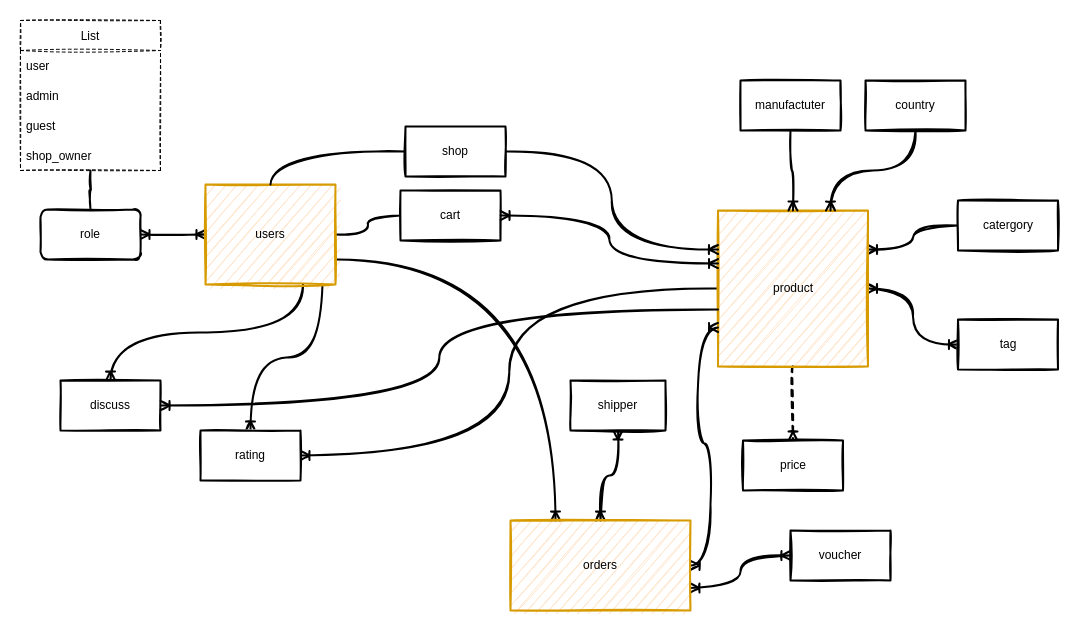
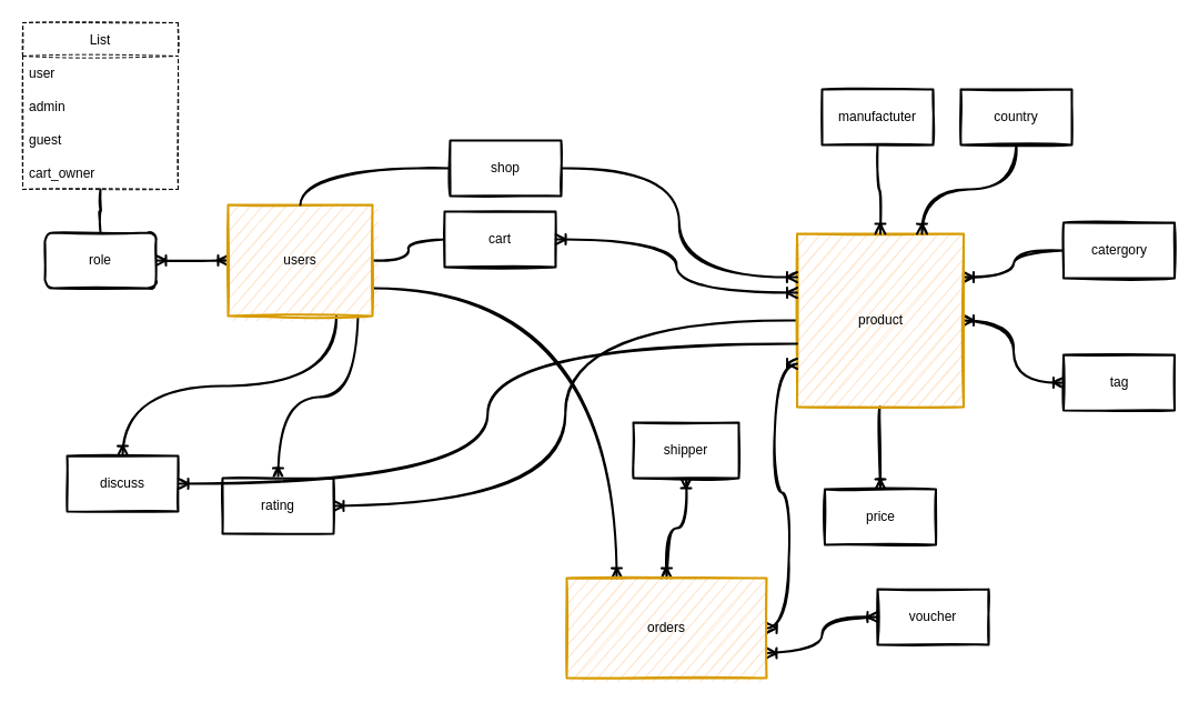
- <mxCell id="40" value="shop_owner" style="text;strokeColor=none;fillColor=none;align=left;verticalAlign=middle;spacingLeft=4;spacingRight=4;overflow=hidden;points=[[0,0.5],[1,0.5]];portConstraint=eastwest;rotatable=0;dashed=1;sketch=1;" parent="36" vertex="1"><mxGeometry y="120" width="140" height="30" as="geometry" /></mxCell>
+ <mxCell id="40" value="cart_owner" style="text;strokeColor=none;fillColor=none;align=left;verticalAlign=middle;spacingLeft=4;spacingRight=4;overflow=hidden;points=[[0,0.5],[1,0.5]];portConstraint=eastwest;rotatable=0;dashed=1;sketch=1;" parent="36" vertex="1"><mxGeometry y="120" width="140" height="30" as="geometry" /></mxCell>
- <mxCell id="30" value="discuss" style="rounded=0;whiteSpace=wrap;html=1;strokeWidth=2;sketch=1;" parent="1" vertex="1"><mxGeometry x="60" y="380" width="100" height="50" as="geometry" /></mxCell>
+ <mxCell id="30" value="discuss" style="rounded=0;whiteSpace=wrap;html=1;strokeWidth=2;sketch=1;" parent="1" vertex="1"><mxGeometry x="60" y="410" width="100" height="50" as="geometry" /></mxCell>
- <mxCell id="2" style="edgeStyle=orthogonalEdgeStyle;jumpStyle=gap;orthogonalLoop=1;jettySize=auto;html=1;exitX=0.5;exitY=1;exitDx=0;exitDy=0;entryX=0.5;entryY=0;entryDx=0;entryDy=0;endArrow=ERoneToMany;endFill=0;strokeWidth=2;sketch=1;curved=1;dashed=1;" parent="1" source="8" target="15" edge="1"><mxGeometry relative="1" as="geometry" /></mxCell>
+ <mxCell id="2" style="edgeStyle=orthogonalEdgeStyle;jumpStyle=gap;orthogonalLoop=1;jettySize=auto;html=1;exitX=0.5;exitY=1;exitDx=0;exitDy=0;entryX=0.5;entryY=0;entryDx=0;entryDy=0;endArrow=ERoneToMany;endFill=0;strokeWidth=2;sketch=1;curved=1;" parent="1" source="8" target="15" edge="1"><mxGeometry relative="1" as="geometry" /></mxCell>
